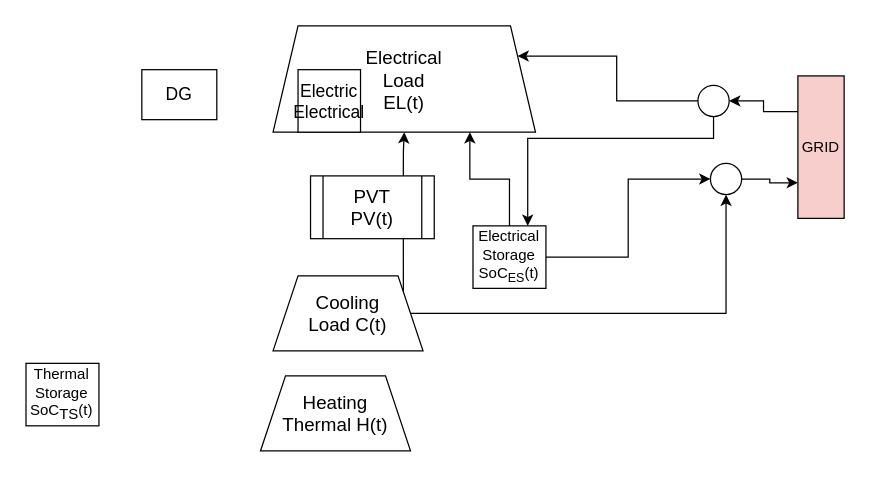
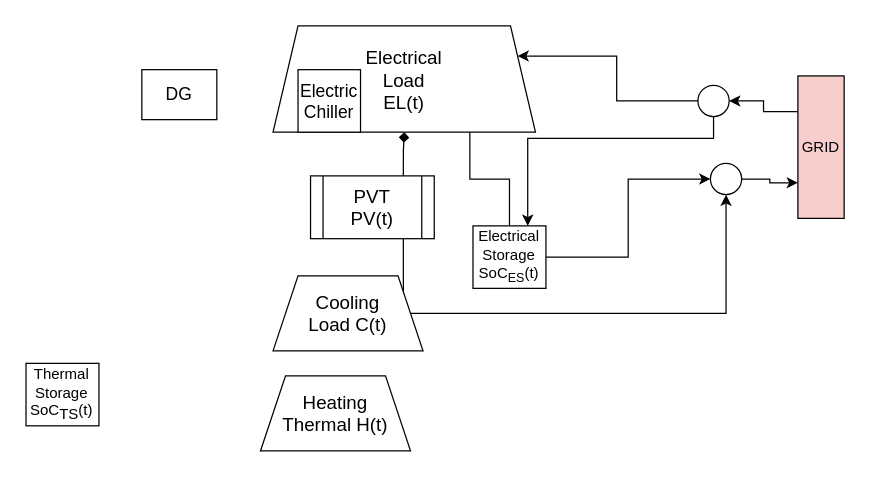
- <mxCell id="7" value="Electric&lt;br&gt;Electrical" style="whiteSpace=wrap;html=1;aspect=fixed;fontSize=14;" vertex="1" parent="1"><mxGeometry x="238" y="55" width="50" height="50" as="geometry" /></mxCell>
+ <mxCell id="7" value="Electric&lt;br&gt;Chiller" style="whiteSpace=wrap;html=1;aspect=fixed;fontSize=14;" vertex="1" parent="1"><mxGeometry x="238" y="55" width="50" height="50" as="geometry" /></mxCell>
- <mxCell id="2" style="edgeStyle=orthogonalEdgeStyle;rounded=0;orthogonalLoop=1;jettySize=auto;html=1;exitX=0.75;exitY=0;exitDx=0;exitDy=0;" edge="1" parent="1" source="4" target="6"><mxGeometry relative="1" as="geometry" /></mxCell>
+ <mxCell id="2" style="edgeStyle=orthogonalEdgeStyle;rounded=0;orthogonalLoop=1;jettySize=auto;html=1;exitX=0.75;exitY=0;exitDx=0;exitDy=0;endArrow=diamond;" edge="1" parent="1" source="4" target="6"><mxGeometry relative="1" as="geometry" /></mxCell>
- <mxCell id="17" style="edgeStyle=orthogonalEdgeStyle;rounded=0;orthogonalLoop=1;jettySize=auto;html=1;entryX=0.75;entryY=1;entryDx=0;entryDy=0;" edge="1" parent="1" source="18" target="6"><mxGeometry relative="1" as="geometry" /></mxCell>
+ <mxCell id="17" style="edgeStyle=orthogonalEdgeStyle;rounded=0;orthogonalLoop=1;jettySize=auto;html=1;entryX=0.75;entryY=1;entryDx=0;entryDy=0;endArrow=none;" edge="1" parent="1" source="18" target="6"><mxGeometry relative="1" as="geometry" /></mxCell>
